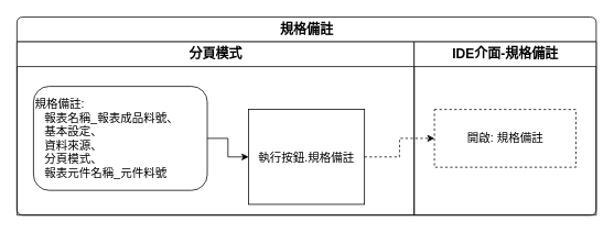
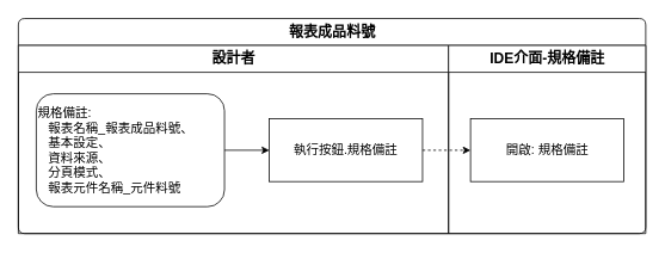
- <mxCell id="2" value="規格備註" style="swimlane;html=1;childLayout=stackLayout;resizeParent=1;resizeParentMax=0;strokeWidth=1;fontSize=16;rounded=1;arcSize=8;startSize=30;" parent="1" vertex="1"><mxGeometry x="20" y="20" width="700" height="240" as="geometry" /></mxCell>
+ <mxCell id="2" value="報表成品料號" style="swimlane;html=1;childLayout=stackLayout;resizeParent=1;resizeParentMax=0;strokeWidth=1;fontSize=16;rounded=1;arcSize=8;startSize=30;" parent="1" vertex="1"><mxGeometry x="20" y="20" width="700" height="240" as="geometry" /></mxCell>
- <mxCell id="3" value="分頁模式" style="swimlane;html=1;startSize=30;fontSize=16;strokeWidth=1;" parent="2" vertex="1"><mxGeometry y="30" width="480" height="210" as="geometry" /></mxCell>
+ <mxCell id="3" value="設計者" style="swimlane;html=1;startSize=30;fontSize=16;strokeWidth=1;" parent="2" vertex="1"><mxGeometry y="30" width="480" height="210" as="geometry" /></mxCell>
- <mxCell id="9" value="開啟: 規格備註" style="rounded=0;whiteSpace=wrap;html=1;strokeWidth=1;fontSize=14;dashed=1;" parent="8" vertex="1"><mxGeometry x="24.5" y="82" width="171" height="70" as="geometry" /></mxCell>
+ <mxCell id="9" value="開啟: 規格備註" style="rounded=0;whiteSpace=wrap;html=1;strokeWidth=1;fontSize=14;" parent="8" vertex="1"><mxGeometry x="24.5" y="82" width="171" height="70" as="geometry" /></mxCell>
- <mxCell id="6" value="執行按鈕.規格備註" style="rounded=0;whiteSpace=wrap;html=1;strokeWidth=1;fontSize=14;" parent="3" vertex="1"><mxGeometry x="280" y="82" width="140" height="115" as="geometry" /></mxCell>
+ <mxCell id="6" value="執行按鈕.規格備註" style="rounded=0;whiteSpace=wrap;html=1;strokeWidth=1;fontSize=14;" parent="3" vertex="1"><mxGeometry x="280" y="82" width="171" height="70" as="geometry" /></mxCell>
